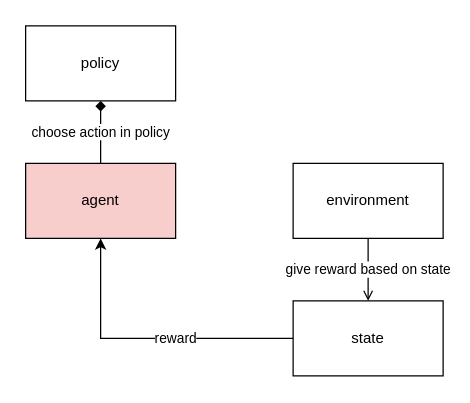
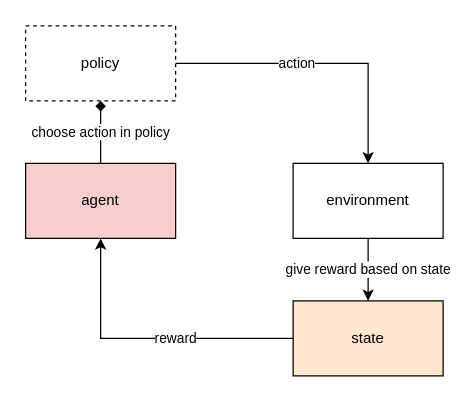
- <mxCell id="8" value="policy" style="rounded=0;whiteSpace=wrap;html=1;" vertex="1" parent="1"><mxGeometry x="20" y="20" width="120" height="60" as="geometry" /></mxCell>
+ <mxCell id="8" value="policy" style="rounded=0;whiteSpace=wrap;html=1;dashed=1;" vertex="1" parent="1"><mxGeometry x="20" y="20" width="120" height="60" as="geometry" /></mxCell>
+ <mxCell id="2" value="action" style="edgeStyle=orthogonalEdgeStyle;rounded=0;orthogonalLoop=1;jettySize=auto;html=1;entryX=0.5;entryY=0;entryDx=0;entryDy=0;exitX=1;exitY=0.5;exitDx=0;exitDy=0;" edge="1" parent="1" source="8" target="7"><mxGeometry x="-0.167" relative="1" as="geometry"><mxPoint x="250" y="20" as="sourcePoint" /><mxPoint x="290" y="100" as="targetPoint" /><Array as="points"><mxPoint x="294" y="50" /></Array><mxPoint as="offset" /></mxGeometry></mxCell>
- <mxCell id="6" value="give reward based on state" style="edgeStyle=orthogonalEdgeStyle;rounded=0;orthogonalLoop=1;jettySize=auto;html=1;endArrow=open;" edge="1" parent="1" source="7" target="9"><mxGeometry relative="1" as="geometry" /></mxCell>
+ <mxCell id="6" value="give reward based on state" style="edgeStyle=orthogonalEdgeStyle;rounded=0;orthogonalLoop=1;jettySize=auto;html=1;" edge="1" parent="1" source="7" target="9"><mxGeometry relative="1" as="geometry" /></mxCell>
- <mxCell id="9" value="state" style="rounded=0;whiteSpace=wrap;html=1;" vertex="1" parent="1"><mxGeometry x="234" y="240" width="120" height="60" as="geometry" /></mxCell>
+ <mxCell id="9" value="state" style="rounded=0;whiteSpace=wrap;html=1;fillColor=#ffe6cc;" vertex="1" parent="1"><mxGeometry x="234" y="240" width="120" height="60" as="geometry" /></mxCell>
